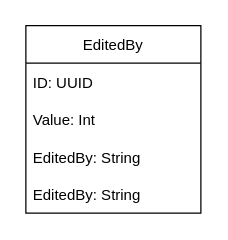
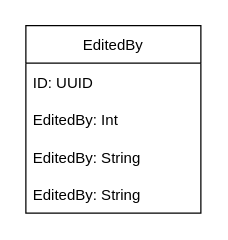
- <mxCell id="4" value="Value: Int" style="text;strokeColor=none;fillColor=none;align=left;verticalAlign=middle;spacingLeft=4;spacingRight=4;overflow=hidden;points=[[0,0.5],[1,0.5]];portConstraint=eastwest;rotatable=0;" vertex="1" parent="2"><mxGeometry y="60" width="140" height="30" as="geometry" /></mxCell>
+ <mxCell id="4" value="EditedBy: Int" style="text;strokeColor=none;fillColor=none;align=left;verticalAlign=middle;spacingLeft=4;spacingRight=4;overflow=hidden;points=[[0,0.5],[1,0.5]];portConstraint=eastwest;rotatable=0;" vertex="1" parent="2"><mxGeometry y="60" width="140" height="30" as="geometry" /></mxCell>
